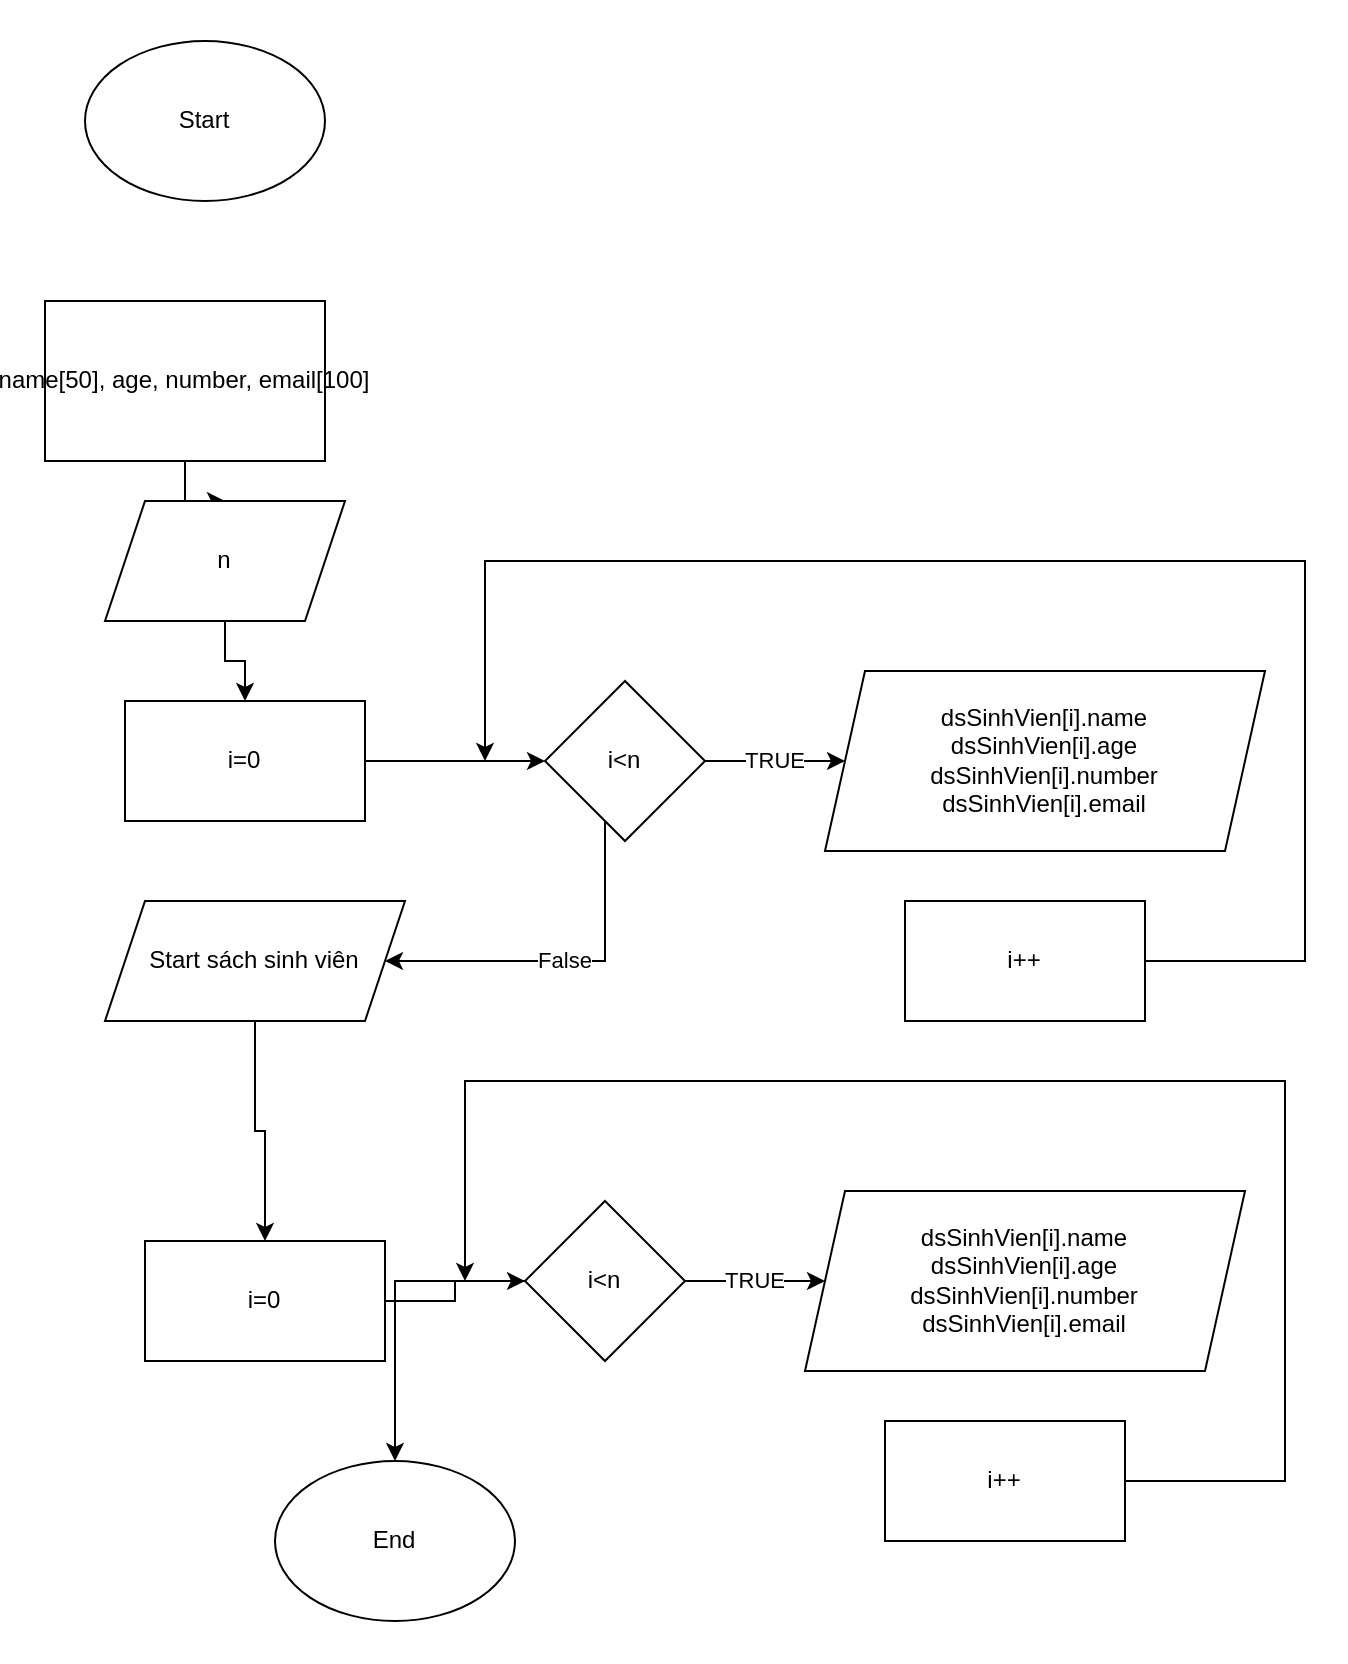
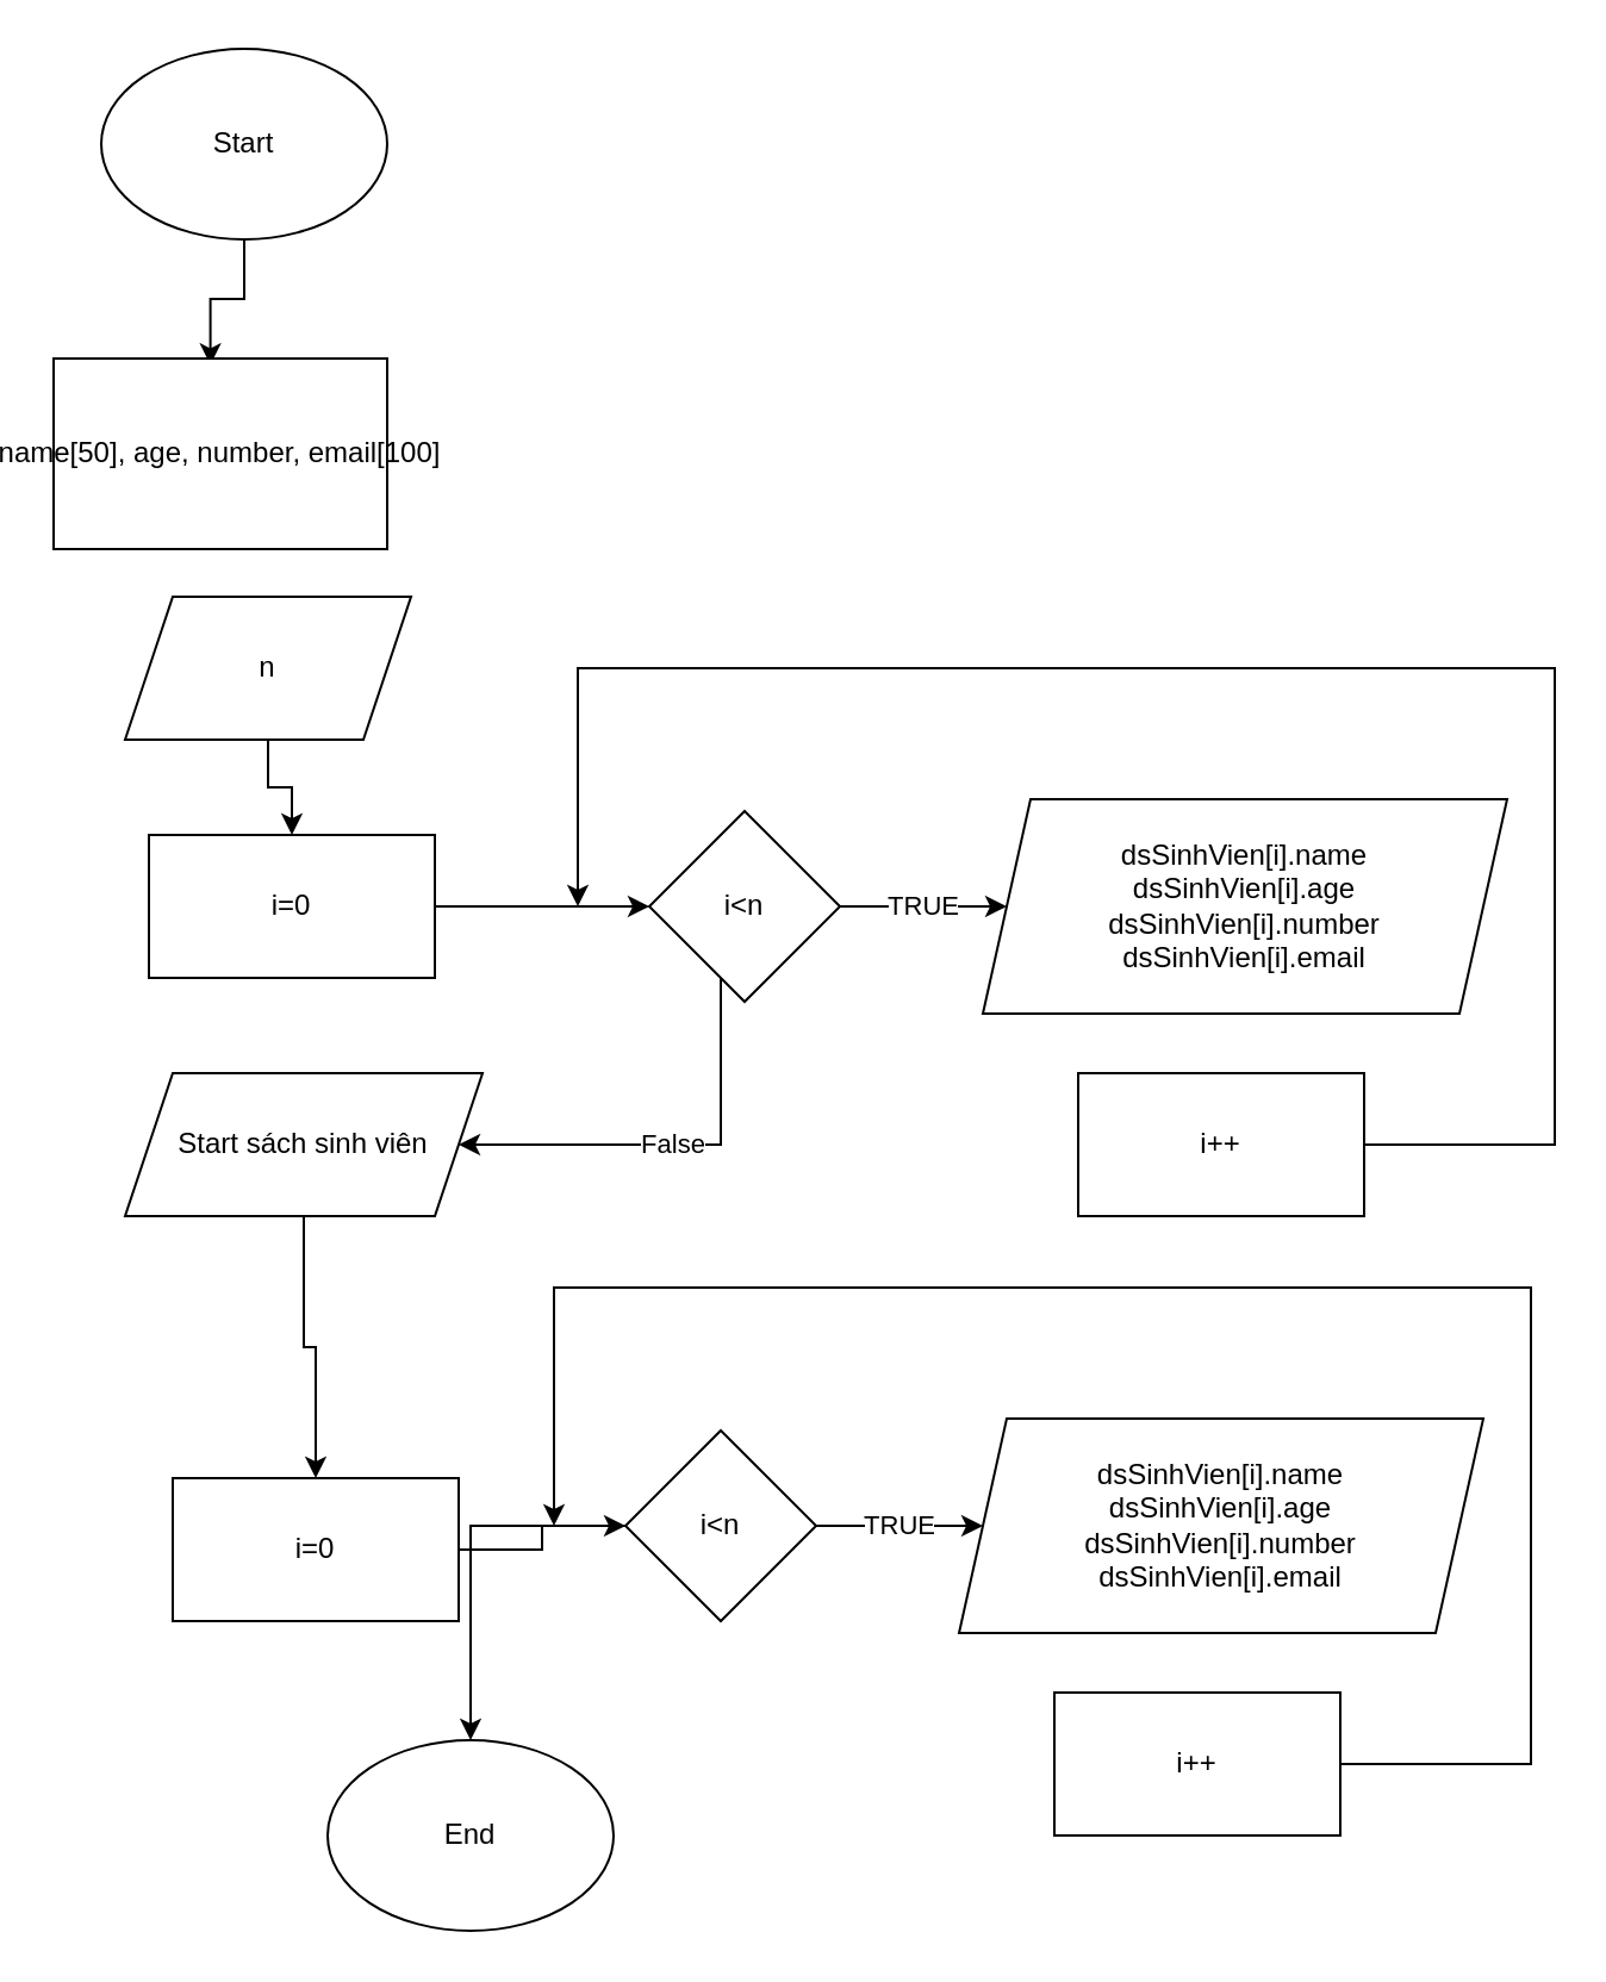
+ <mxCell id="2" style="edgeStyle=orthogonalEdgeStyle;rounded=0;orthogonalLoop=1;jettySize=auto;html=1;entryX=0.47;entryY=0.033;entryDx=0;entryDy=0;entryPerimeter=0;" edge="1" parent="1" source="3" target="5"><mxGeometry relative="1" as="geometry" /></mxCell>
- <mxCell id="4" style="edgeStyle=orthogonalEdgeStyle;rounded=0;orthogonalLoop=1;jettySize=auto;html=1;entryX=0.5;entryY=0;entryDx=0;entryDy=0;" edge="1" parent="1" source="5" target="7"><mxGeometry relative="1" as="geometry" /></mxCell>
